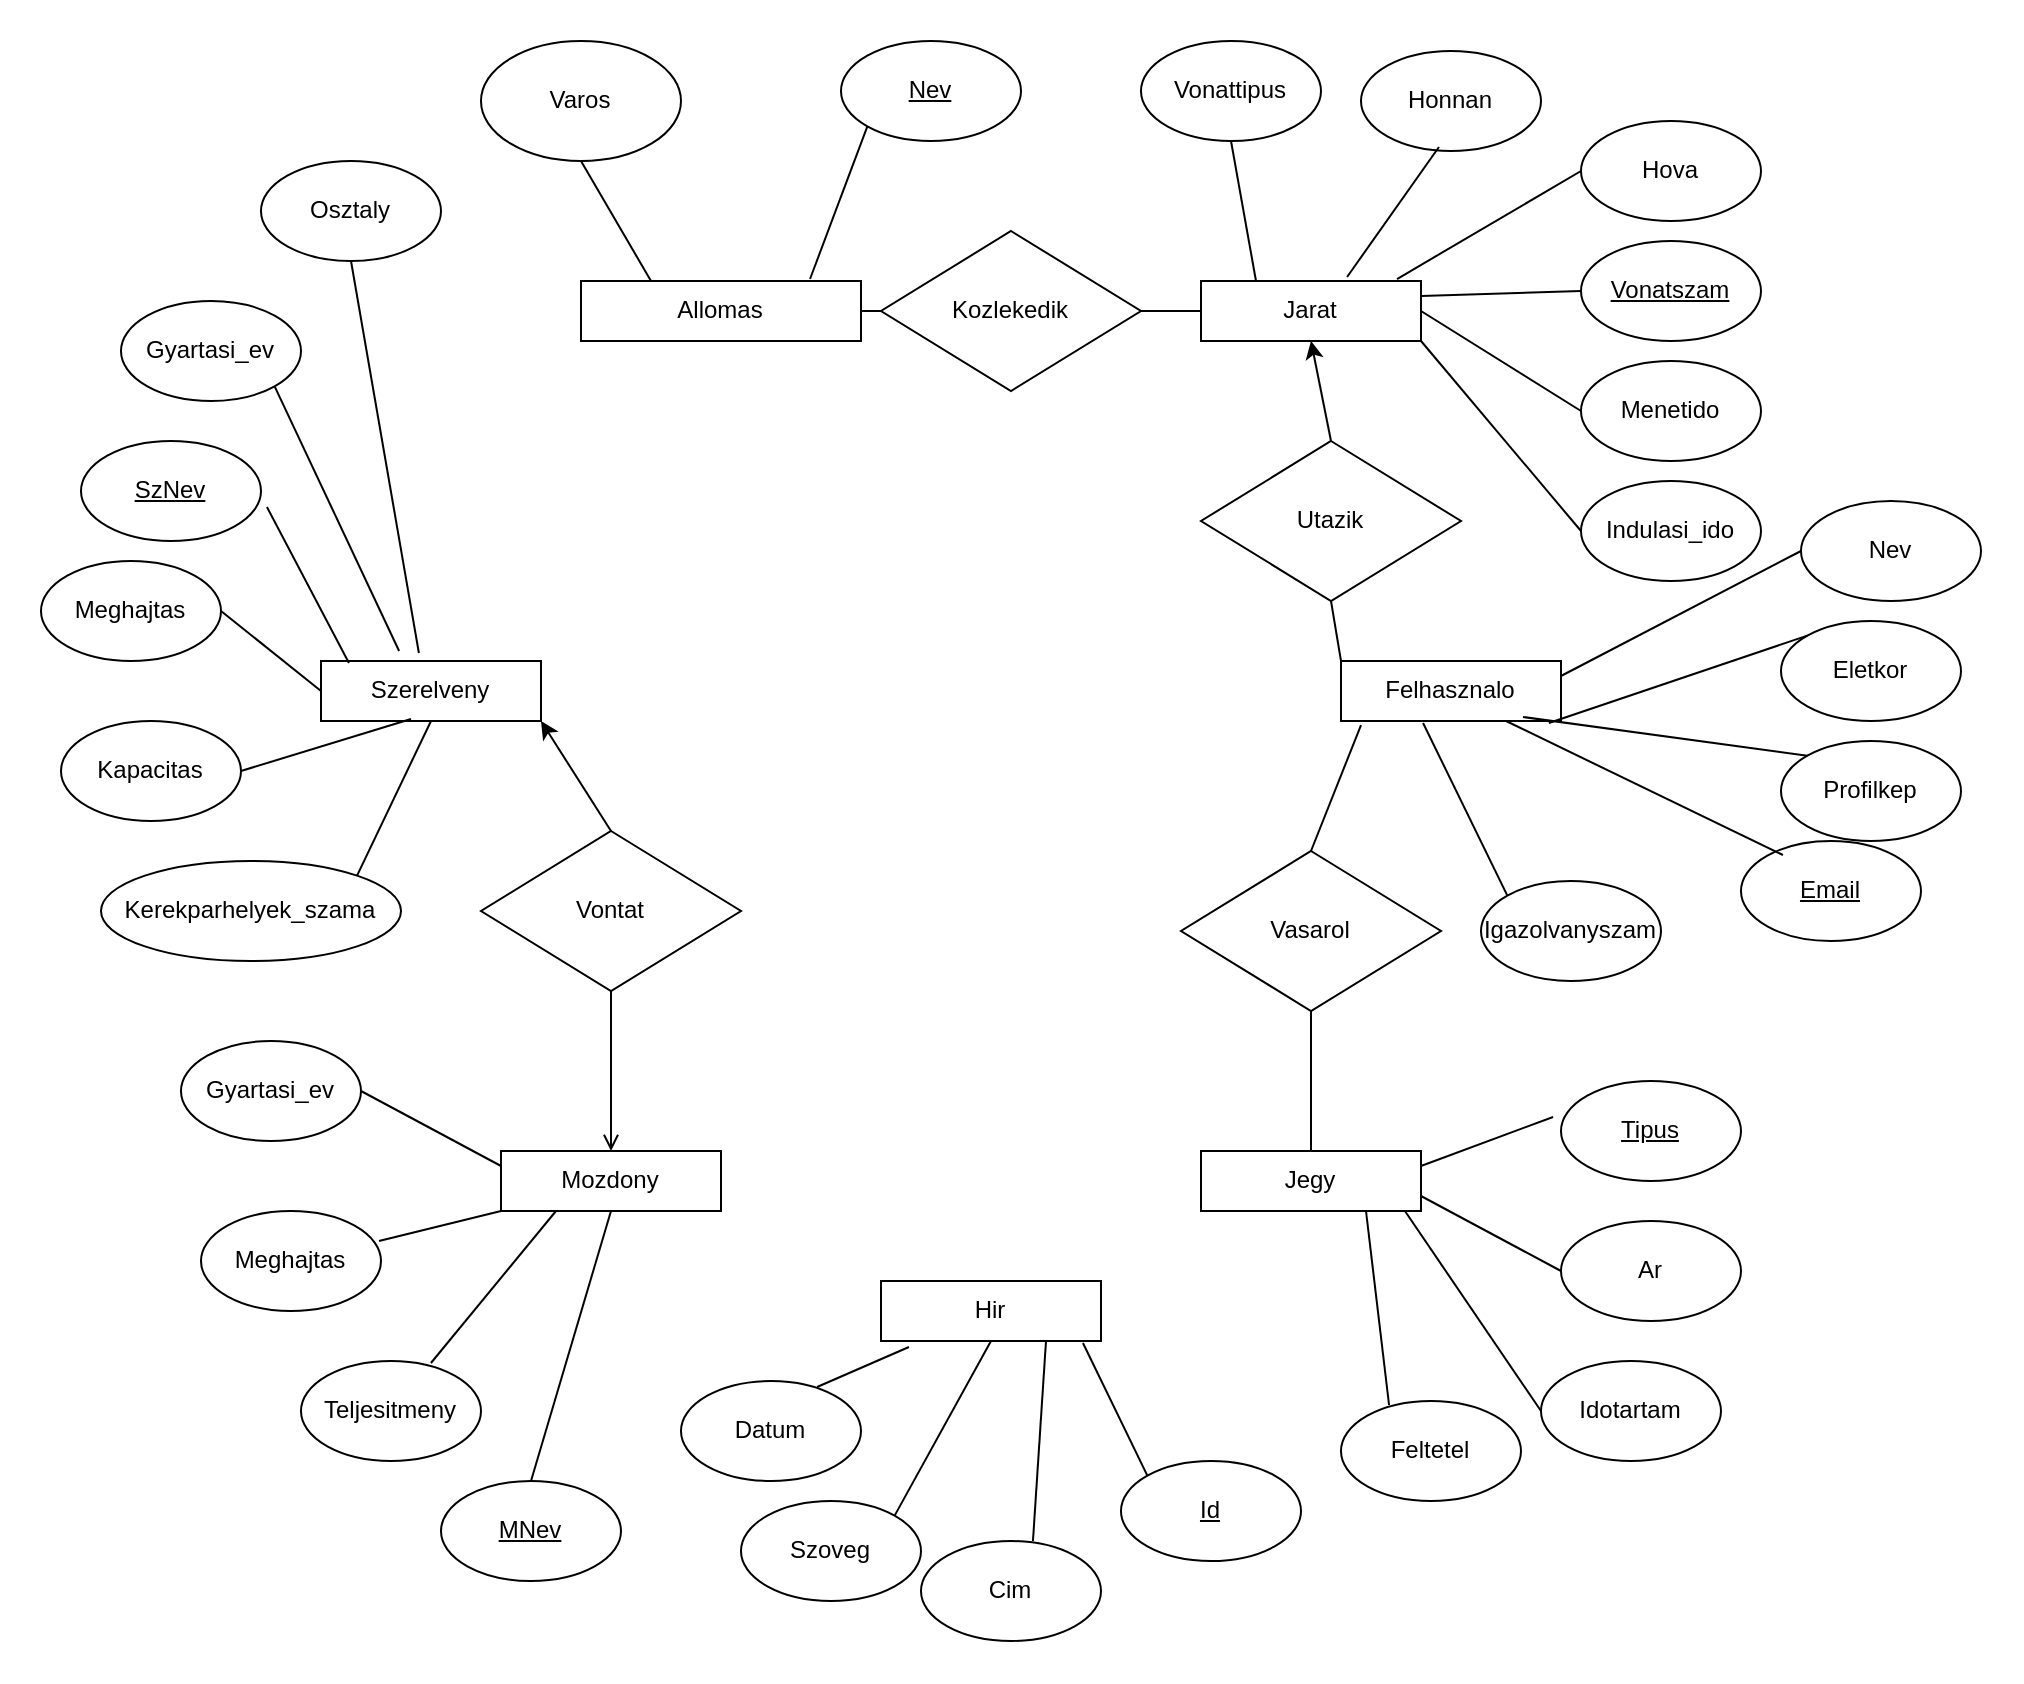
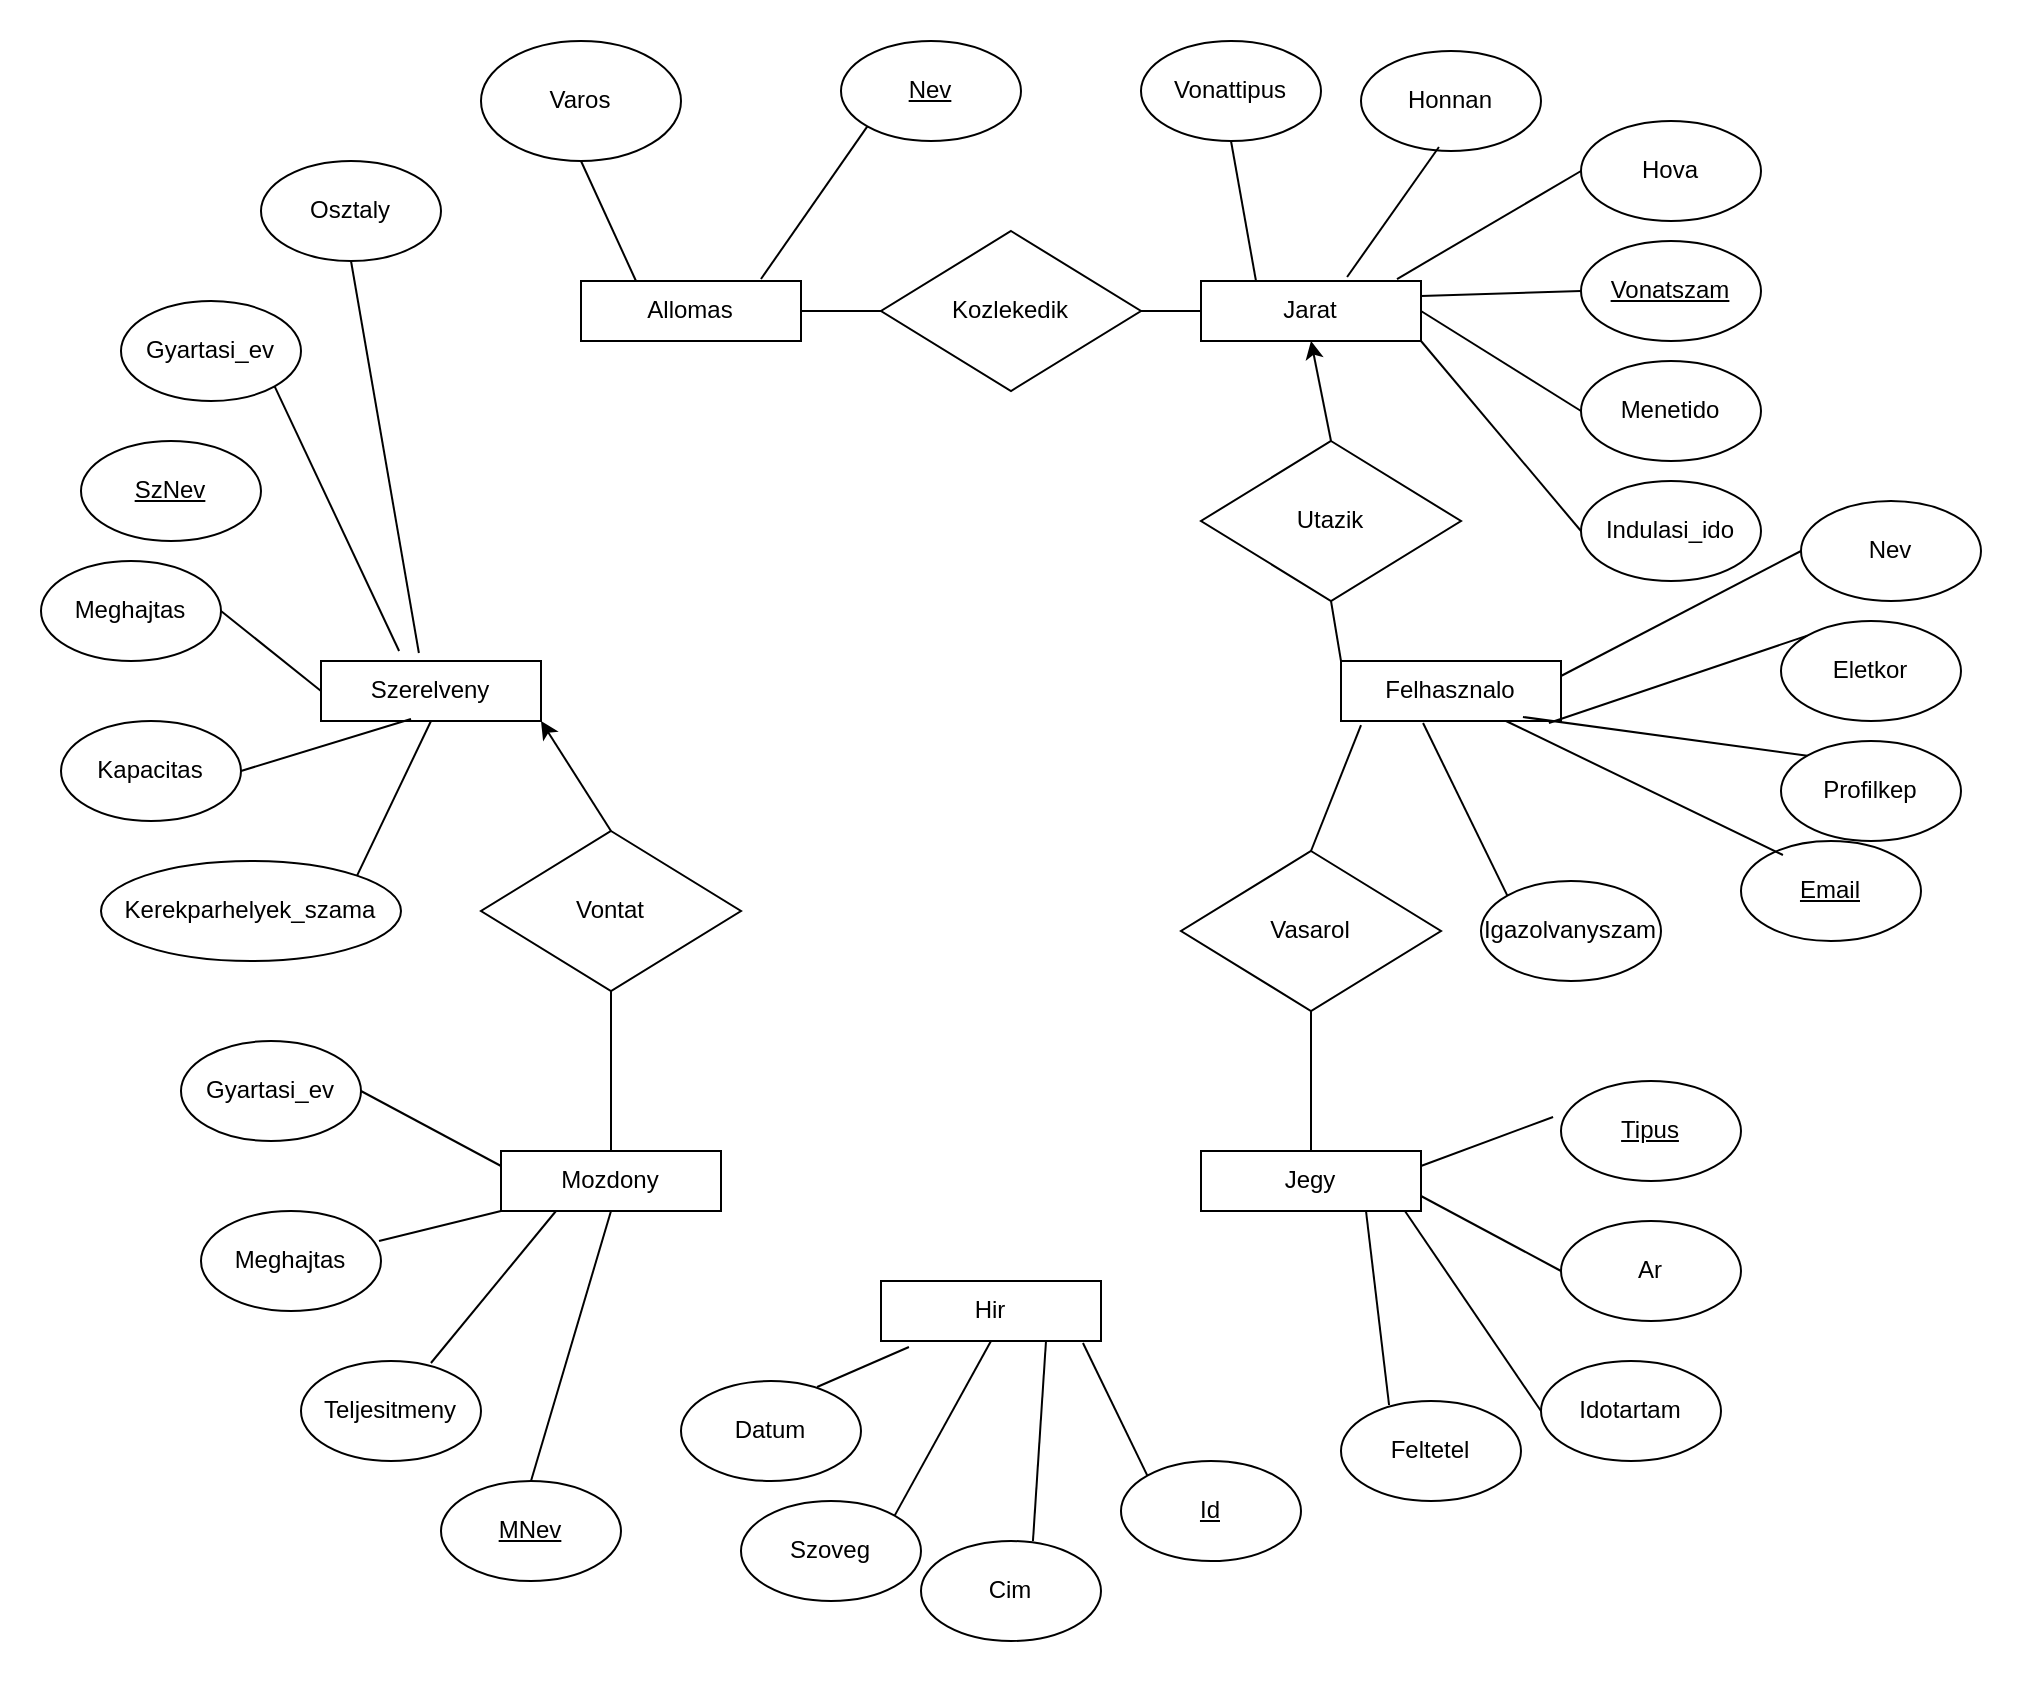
- <mxCell id="2" value="Allomas" style="rounded=0;whiteSpace=wrap;html=1;" parent="1" vertex="1"><mxGeometry x="290" y="140" width="140" height="30" as="geometry" /></mxCell>
+ <mxCell id="2" value="Allomas" style="rounded=0;whiteSpace=wrap;html=1;" parent="1" vertex="1"><mxGeometry x="290" y="140" width="110" height="30" as="geometry" /></mxCell>
- <mxCell id="68" value="" style="endArrow=none;html=1;rounded=0;exitX=1.033;exitY=0.66;exitDx=0;exitDy=0;exitPerimeter=0;entryX=0.127;entryY=0.033;entryDx=0;entryDy=0;entryPerimeter=0;" parent="1" source="60" target="58" edge="1"><mxGeometry width="50" height="50" relative="1" as="geometry"><mxPoint x="700" y="450" as="sourcePoint" /><mxPoint x="750" y="400" as="targetPoint" /></mxGeometry></mxCell>
- <mxCell id="81" value="" style="endArrow=open;html=1;rounded=0;entryX=0.5;entryY=0;entryDx=0;entryDy=0;exitX=0.5;exitY=1;exitDx=0;exitDy=0;" parent="1" source="80" target="49" edge="1"><mxGeometry width="50" height="50" relative="1" as="geometry"><mxPoint x="700" y="450" as="sourcePoint" /><mxPoint x="750" y="400" as="targetPoint" /></mxGeometry></mxCell>
+ <mxCell id="81" value="" style="endArrow=none;html=1;rounded=0;entryX=0.5;entryY=0;entryDx=0;entryDy=0;exitX=0.5;exitY=1;exitDx=0;exitDy=0;" parent="1" source="80" target="49" edge="1"><mxGeometry width="50" height="50" relative="1" as="geometry"><mxPoint x="700" y="450" as="sourcePoint" /><mxPoint x="750" y="400" as="targetPoint" /></mxGeometry></mxCell>
